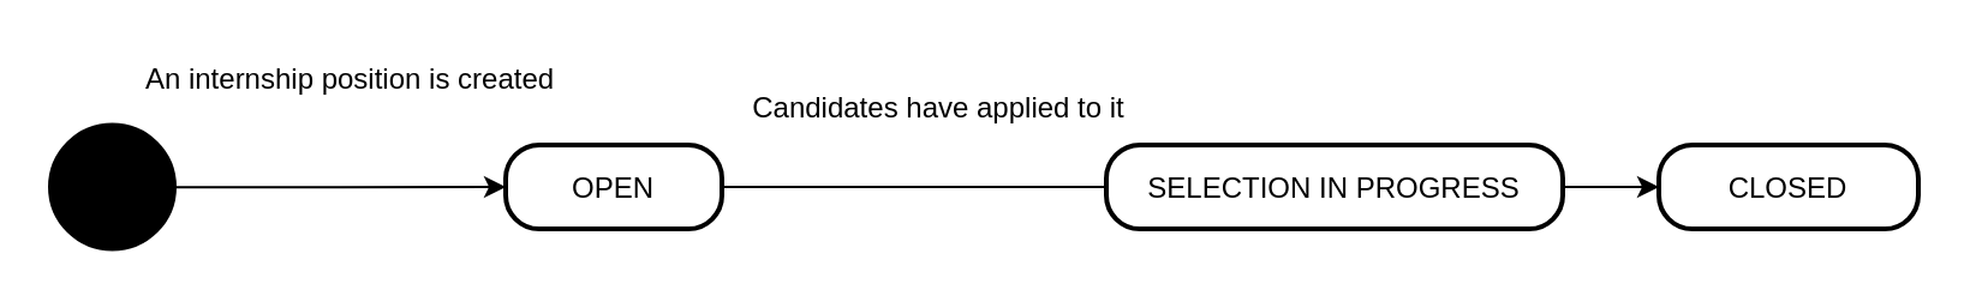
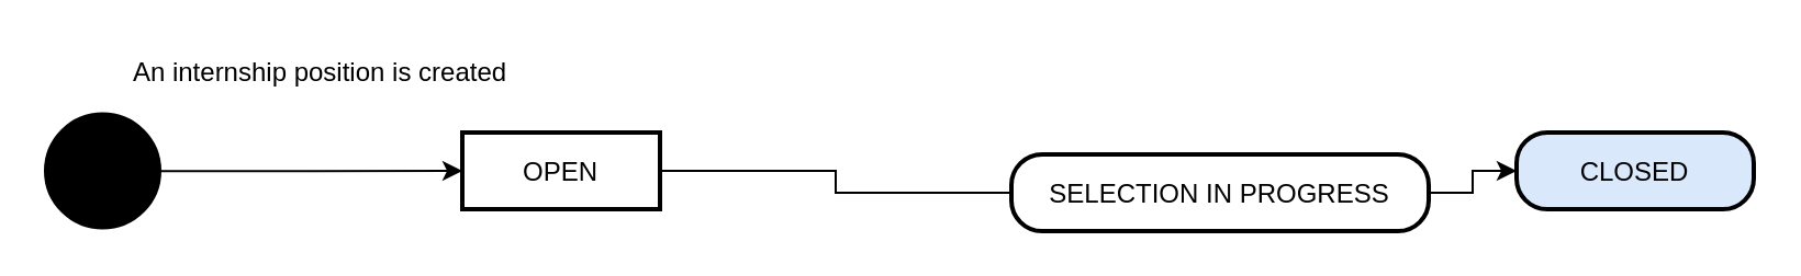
- <mxCell id="8" value="Candidates have applied to it" style="text;html=1;align=center;verticalAlign=middle;resizable=0;points=[];autosize=1;strokeColor=none;fillColor=none;" vertex="1" parent="1"><mxGeometry x="300" y="30" width="180" height="30" as="geometry" /></mxCell>
- <mxCell id="3" value="OPEN" style="rounded=1;arcSize=40;strokeWidth=2" parent="1" vertex="1"><mxGeometry x="210" y="60" width="90" height="35" as="geometry" /></mxCell>
+ <mxCell id="3" value="OPEN" style="arcSize=40;strokeWidth=2;rounded=0;" parent="1" vertex="1"><mxGeometry x="210" y="60" width="90" height="35" as="geometry" /></mxCell>
- <mxCell id="10" value="SELECTION IN PROGRESS" style="rounded=1;arcSize=40;strokeWidth=2" vertex="1" parent="1"><mxGeometry x="460" y="60" width="190" height="35" as="geometry" /></mxCell>
+ <mxCell id="10" value="SELECTION IN PROGRESS" style="rounded=1;arcSize=40;strokeWidth=2" vertex="1" parent="1"><mxGeometry x="460" y="70" width="190" height="35" as="geometry" /></mxCell>
- <mxCell id="4" value="CLOSED" style="rounded=1;arcSize=40;strokeWidth=2" parent="1" vertex="1"><mxGeometry x="690" y="60" width="108" height="35" as="geometry" /></mxCell>
+ <mxCell id="4" value="CLOSED" style="rounded=1;arcSize=40;strokeWidth=2;fillColor=#dae8fc;" parent="1" vertex="1"><mxGeometry x="690" y="60" width="108" height="35" as="geometry" /></mxCell>
